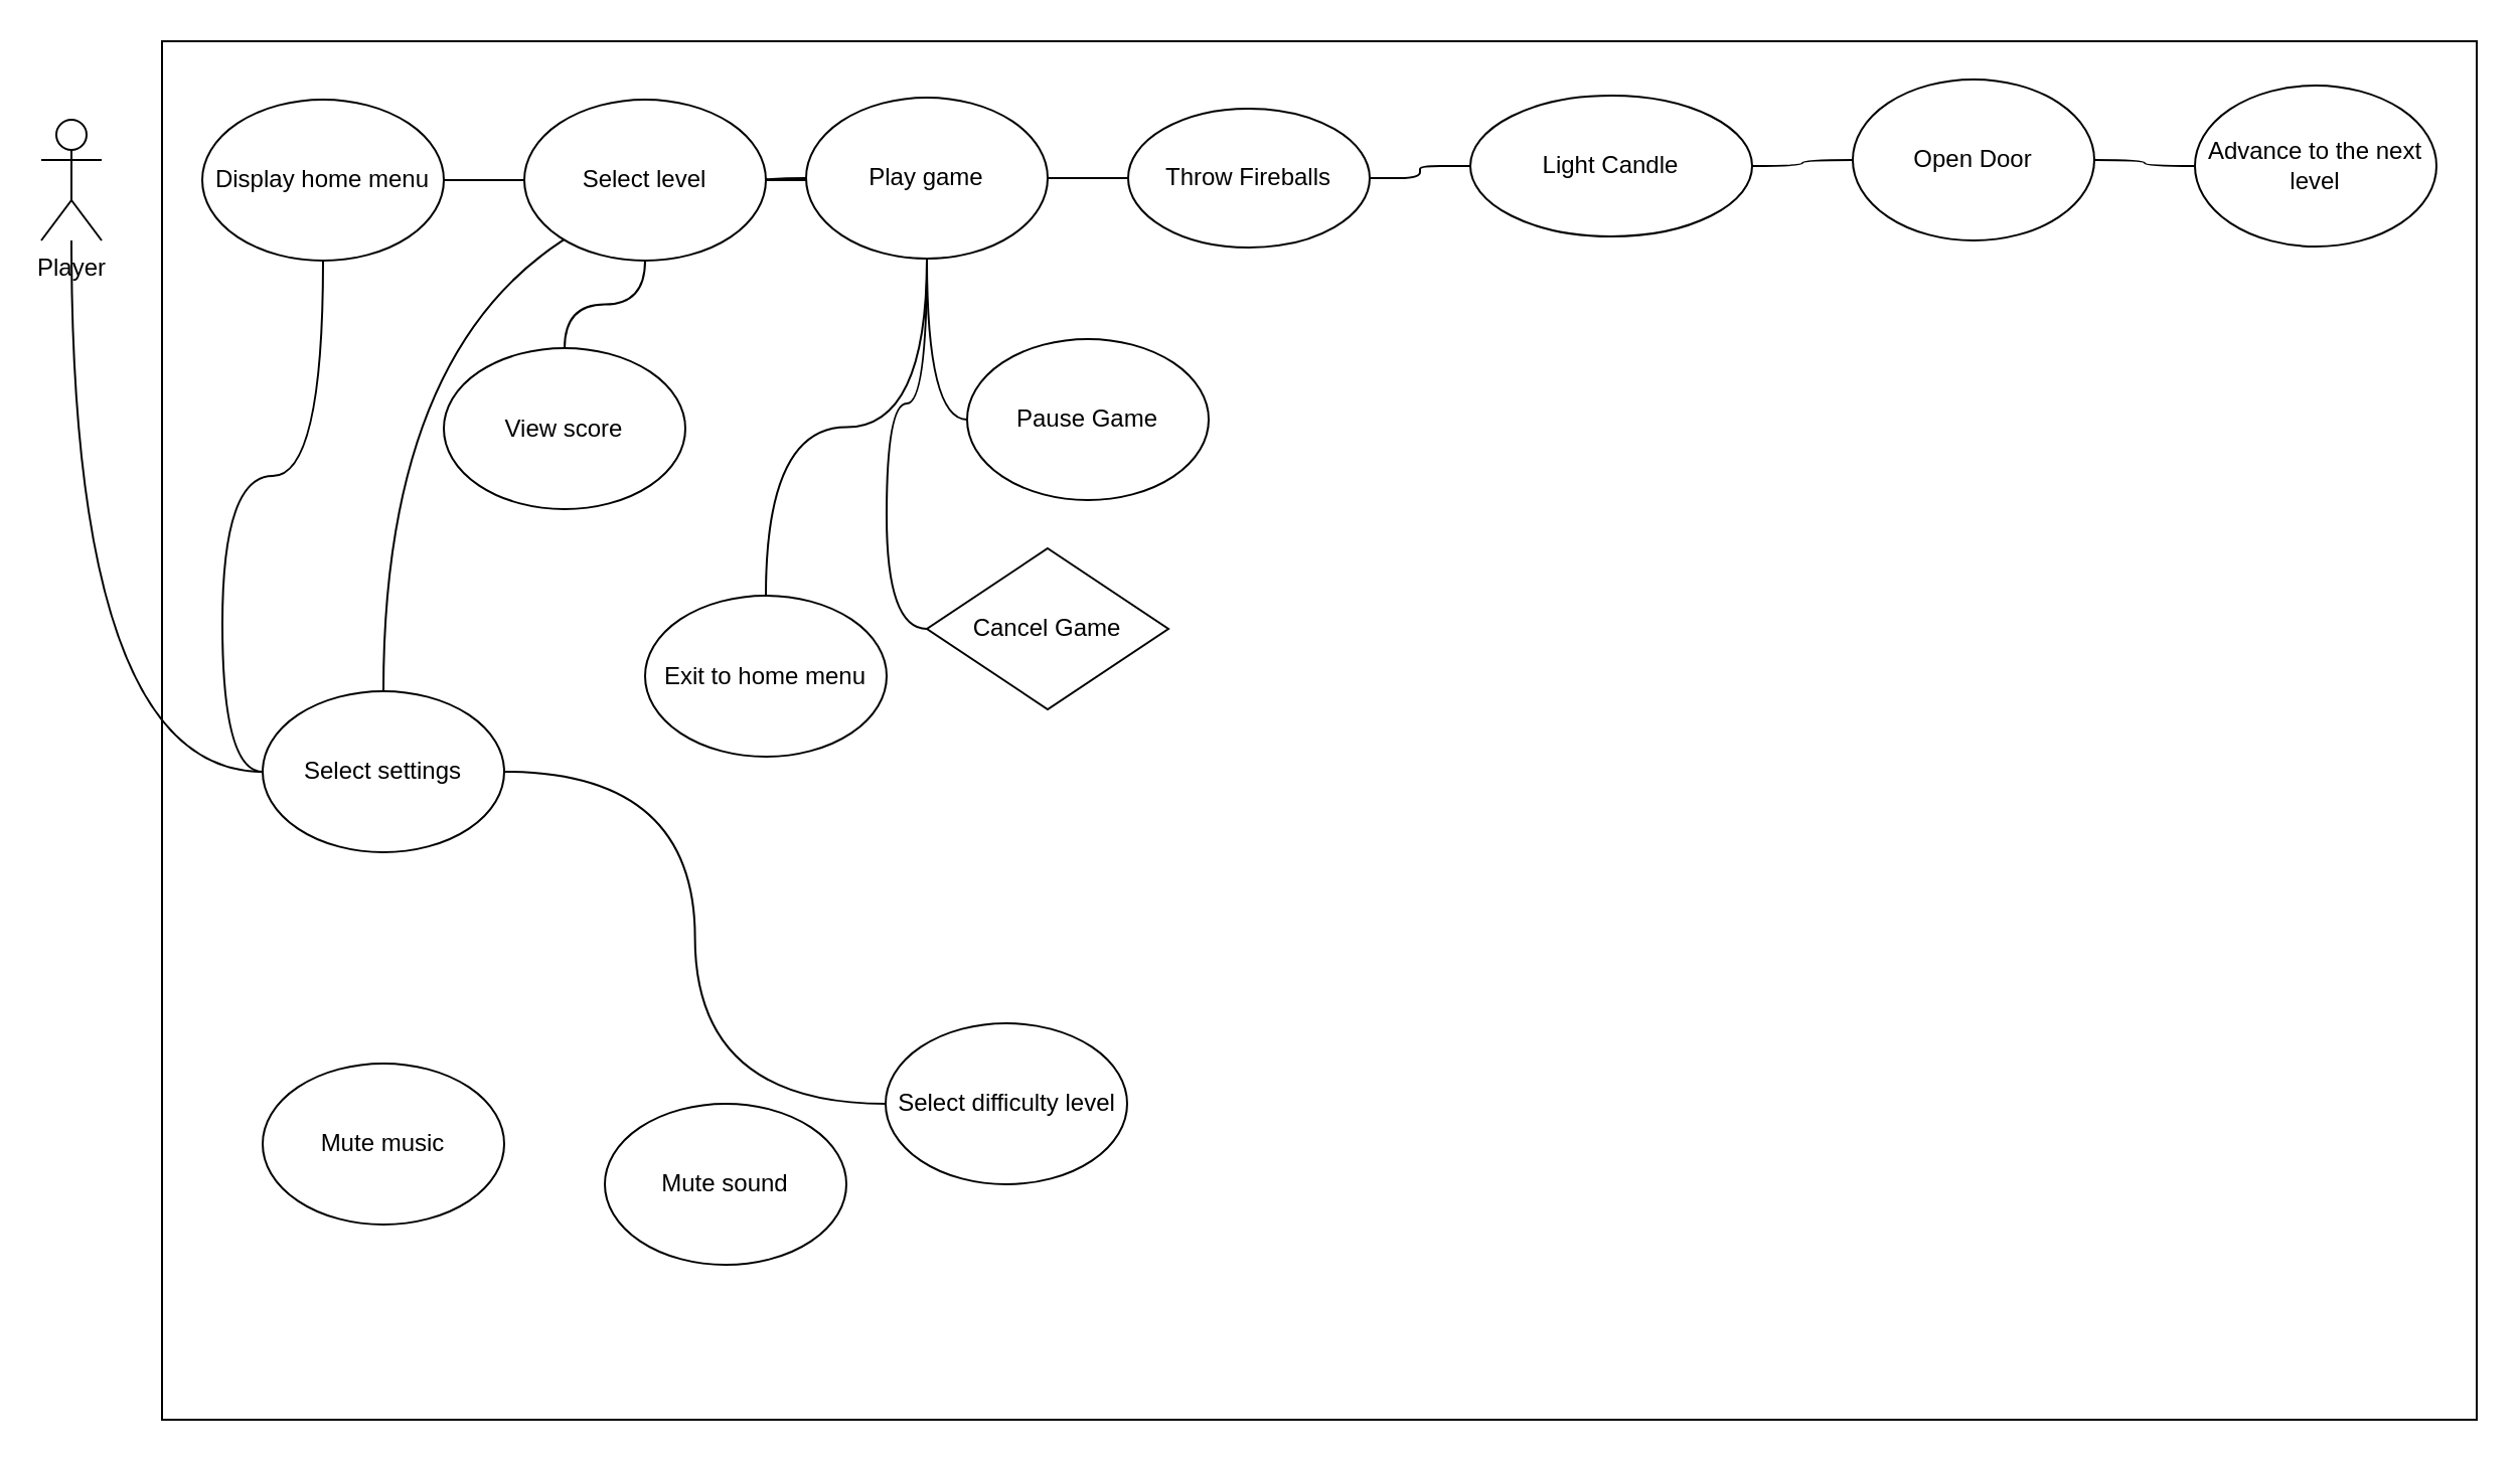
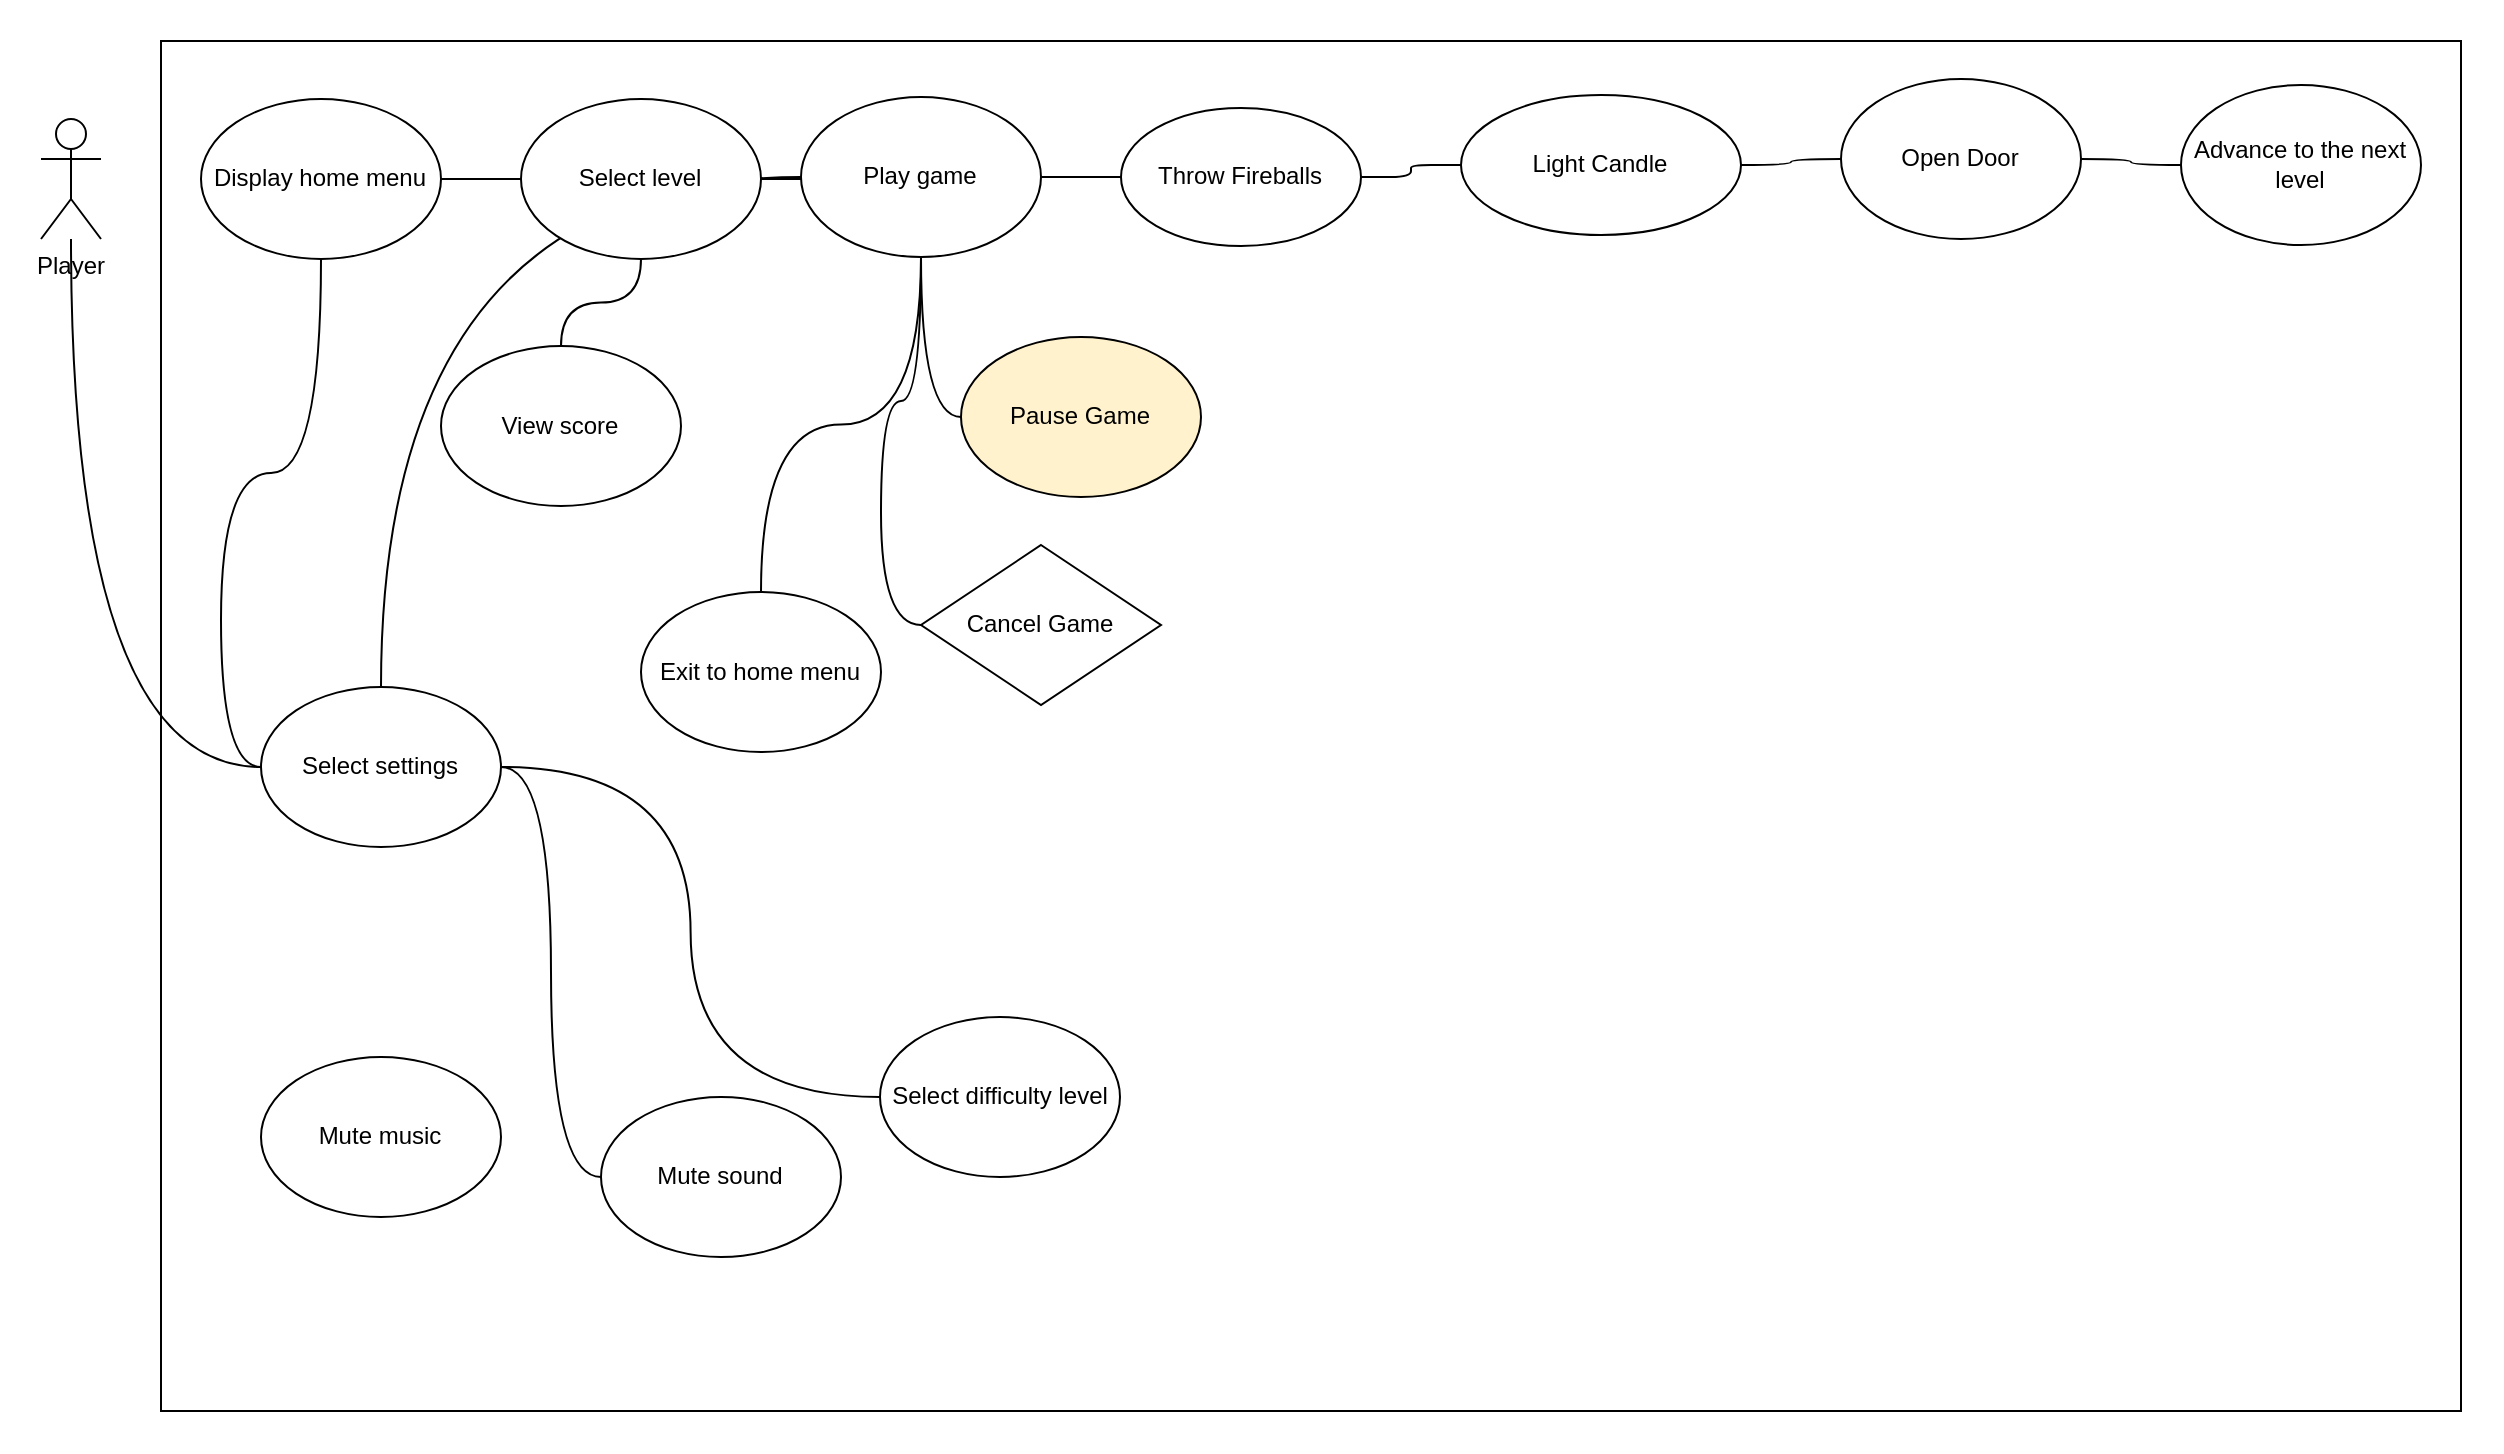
- <mxCell id="18" value="Pause Game" style="ellipse;whiteSpace=wrap;html=1;" parent="1" vertex="1"><mxGeometry x="480" y="168" width="120" height="80" as="geometry" /></mxCell>
+ <mxCell id="18" value="Pause Game" style="ellipse;whiteSpace=wrap;html=1;fillColor=#fff2cc;" parent="1" vertex="1"><mxGeometry x="480" y="168" width="120" height="80" as="geometry" /></mxCell>
+ <mxCell id="29" style="edgeStyle=orthogonalEdgeStyle;curved=1;orthogonalLoop=1;jettySize=auto;html=1;entryX=0;entryY=0.5;entryDx=0;entryDy=0;endArrow=none;endFill=0;" edge="1" parent="1" source="31" target="33"><mxGeometry relative="1" as="geometry" /></mxCell>
